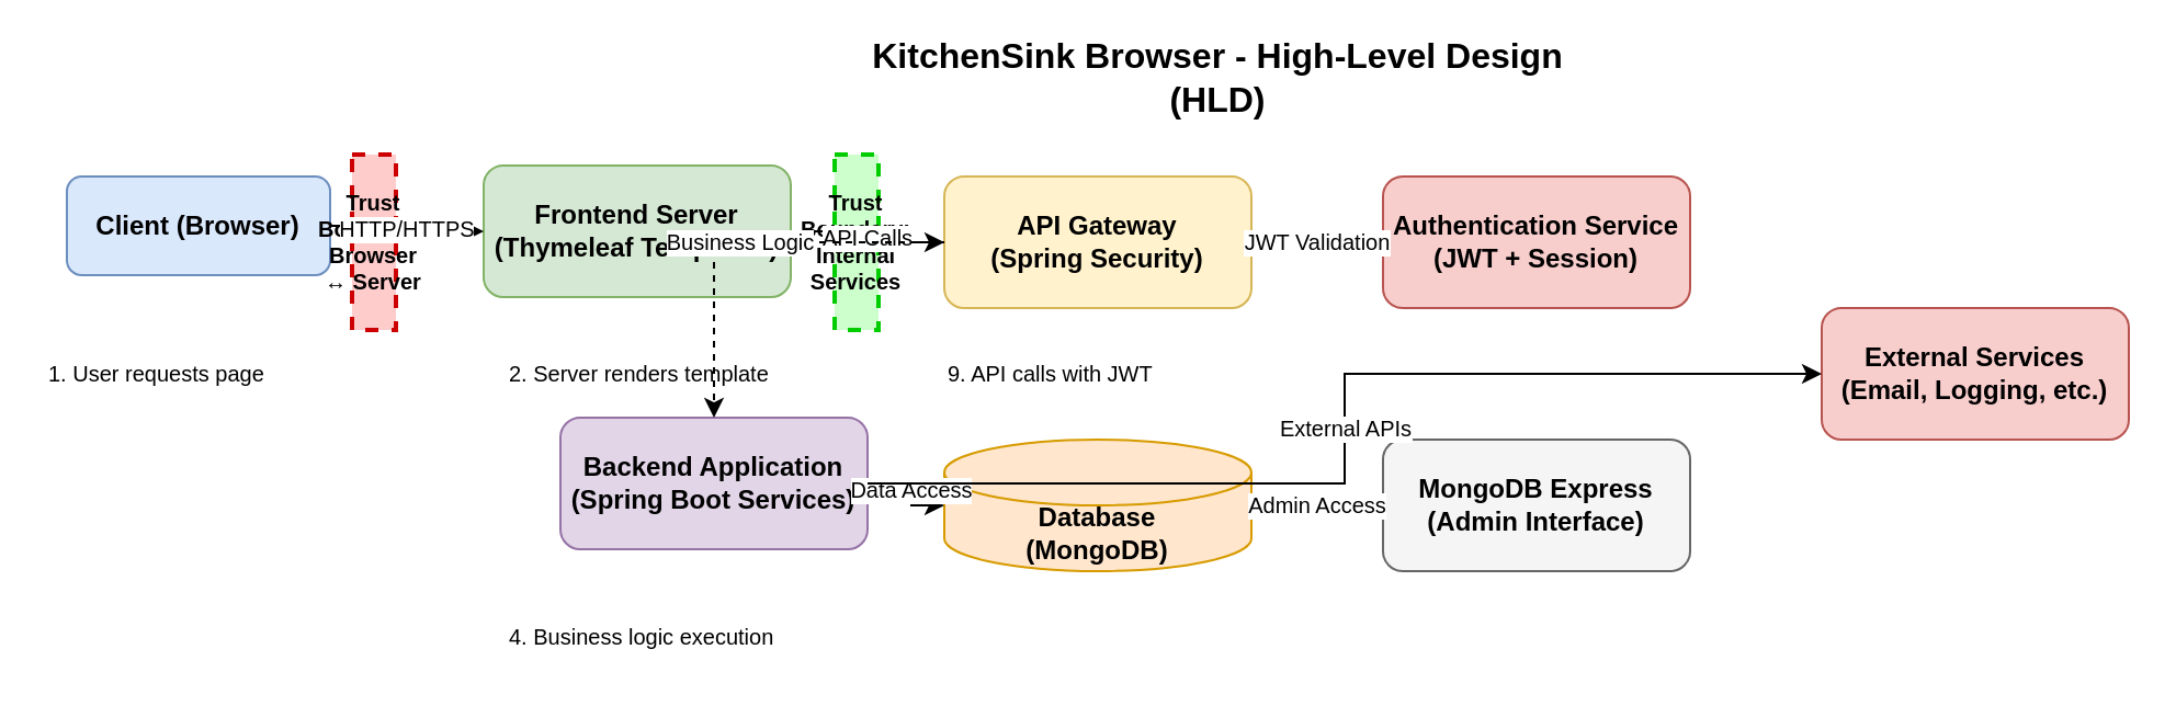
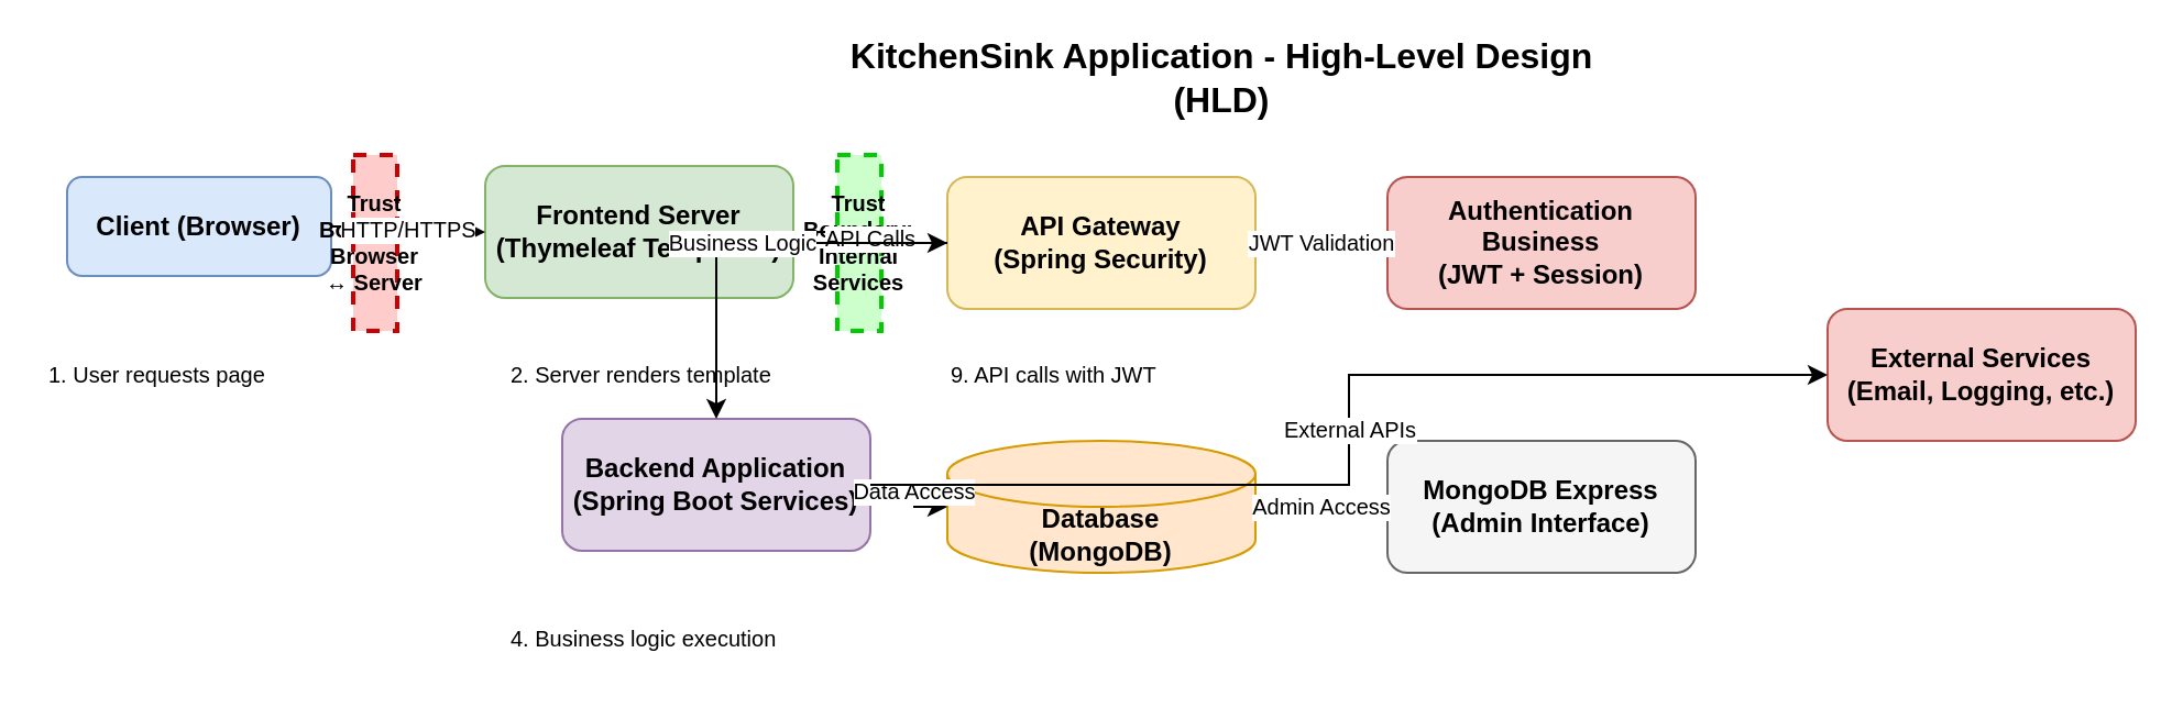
- <mxCell id="2" value="KitchenSink Browser - High-Level Design (HLD)" style="text;html=1;strokeColor=none;fillColor=none;align=center;verticalAlign=middle;whiteSpace=wrap;rounded=0;fontSize=16;fontStyle=1;" vertex="1" parent="1"><mxGeometry x="380" y="20" width="350" height="30" as="geometry" /></mxCell>
+ <mxCell id="2" value="KitchenSink Application - High-Level Design (HLD)" style="text;html=1;strokeColor=none;fillColor=none;align=center;verticalAlign=middle;whiteSpace=wrap;rounded=0;fontSize=16;fontStyle=1;" vertex="1" parent="1"><mxGeometry x="380" y="20" width="350" height="30" as="geometry" /></mxCell>
- <mxCell id="6" value="Authentication Service&#10;(JWT + Session)" style="rounded=1;whiteSpace=wrap;html=1;fillColor=#f8cecc;strokeColor=#b85450;fontSize=12;fontStyle=1;" vertex="1" parent="1"><mxGeometry x="630" y="80" width="140" height="60" as="geometry" /></mxCell>
+ <mxCell id="6" value="Authentication Business&#10;(JWT + Session)" style="rounded=1;whiteSpace=wrap;html=1;fillColor=#f8cecc;strokeColor=#b85450;fontSize=12;fontStyle=1;" vertex="1" parent="1"><mxGeometry x="630" y="80" width="140" height="60" as="geometry" /></mxCell>
- <mxCell id="16" value="Business Logic" style="edgeStyle=orthogonalEdgeStyle;rounded=0;orthogonalLoop=1;jettySize=auto;html=1;fontSize=10;dashed=1;" edge="1" parent="1" source="5" target="7"><mxGeometry relative="1" as="geometry" /></mxCell>
+ <mxCell id="16" value="Business Logic" style="edgeStyle=orthogonalEdgeStyle;rounded=0;orthogonalLoop=1;jettySize=auto;html=1;fontSize=10;" edge="1" parent="1" source="5" target="7"><mxGeometry relative="1" as="geometry" /></mxCell>
